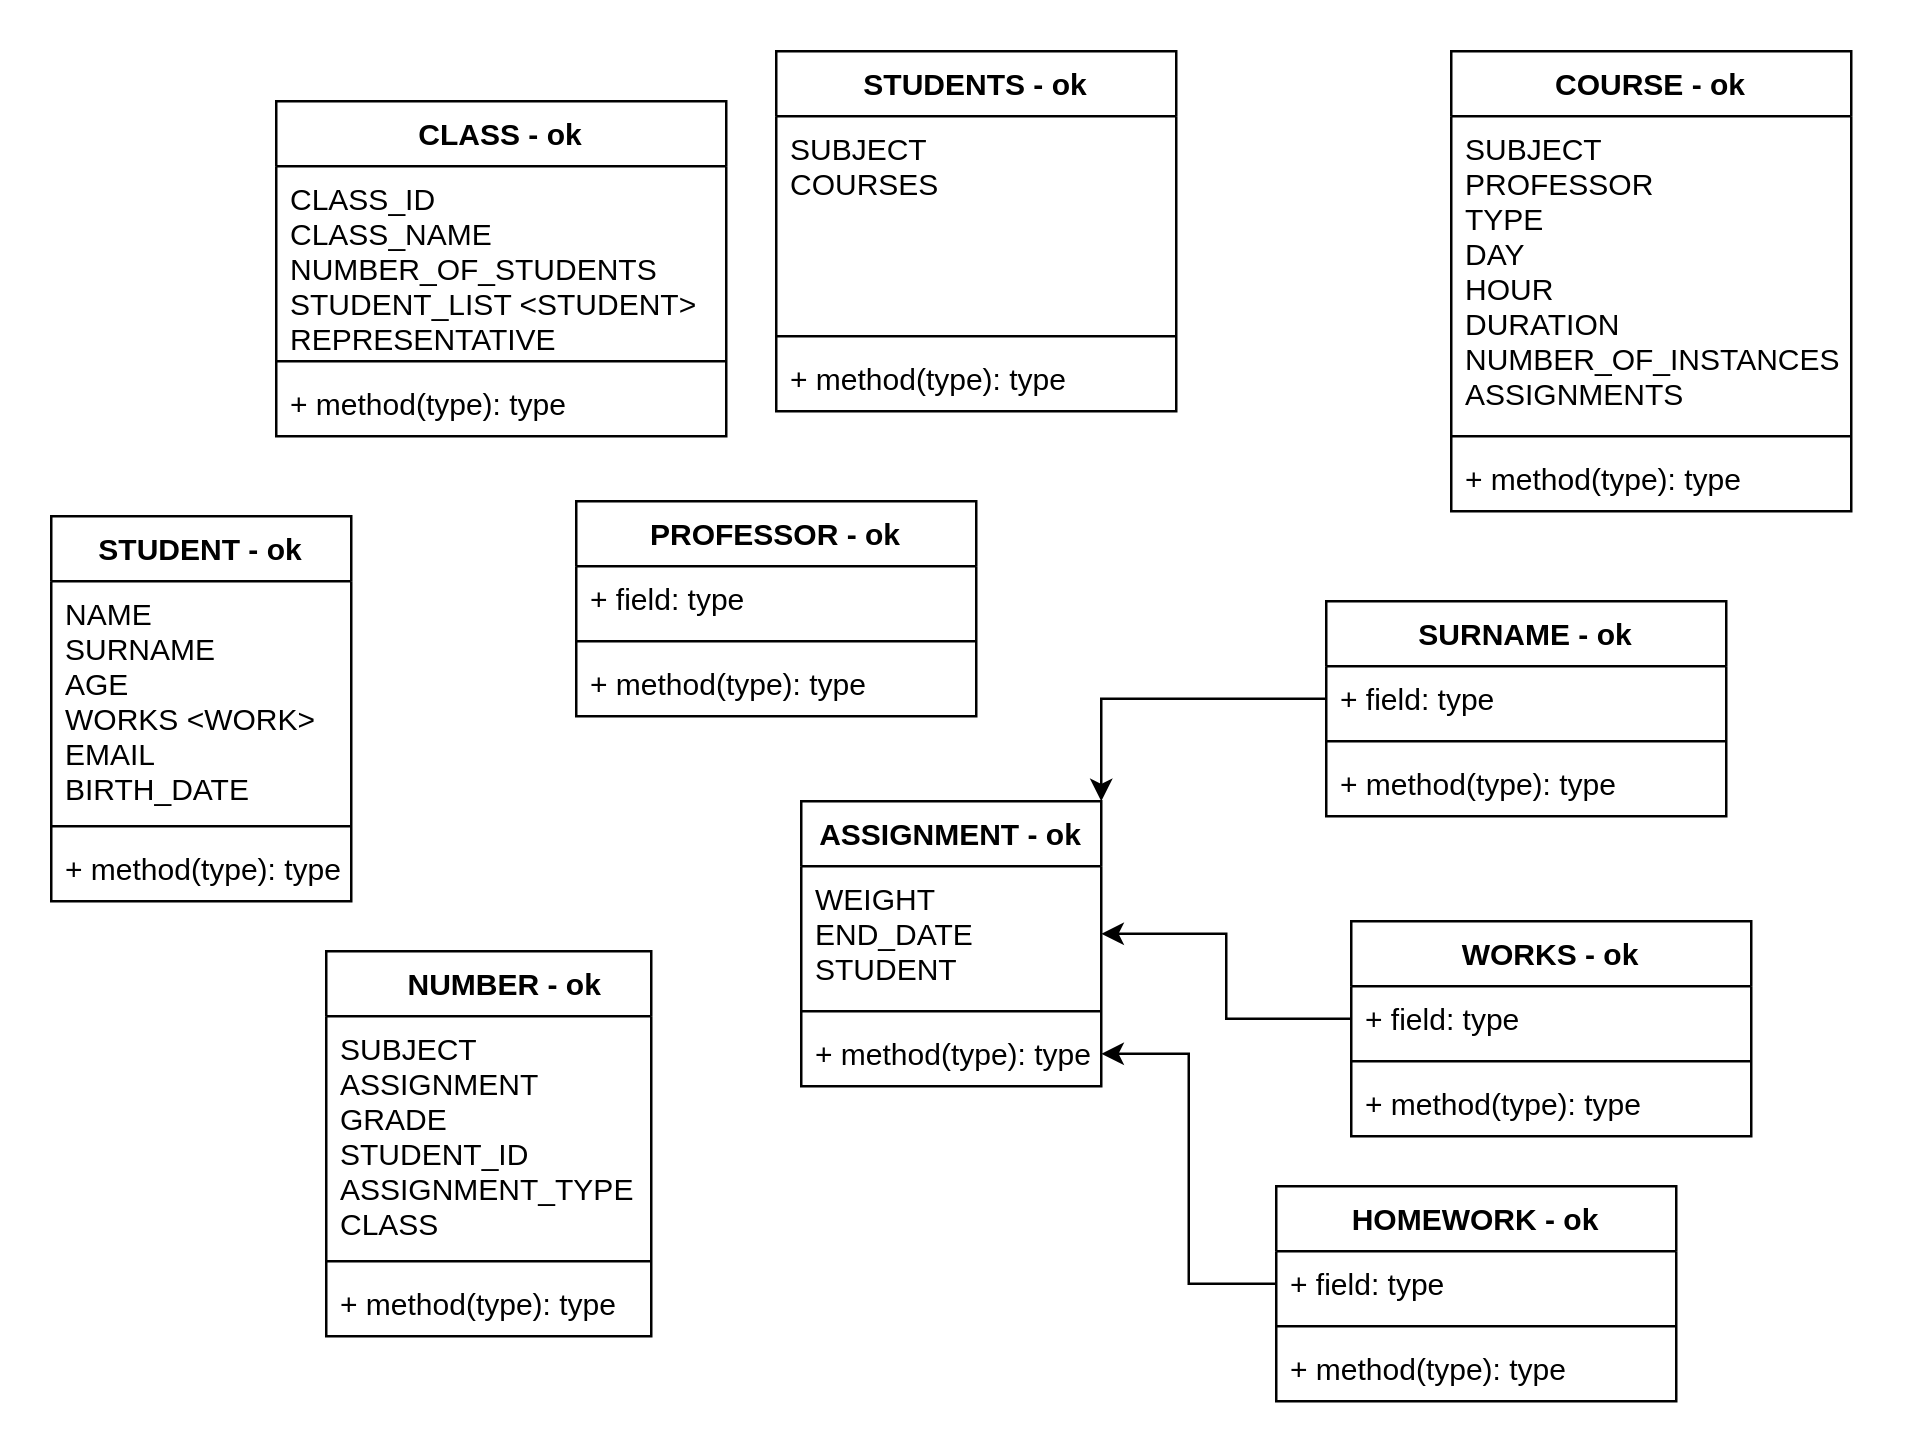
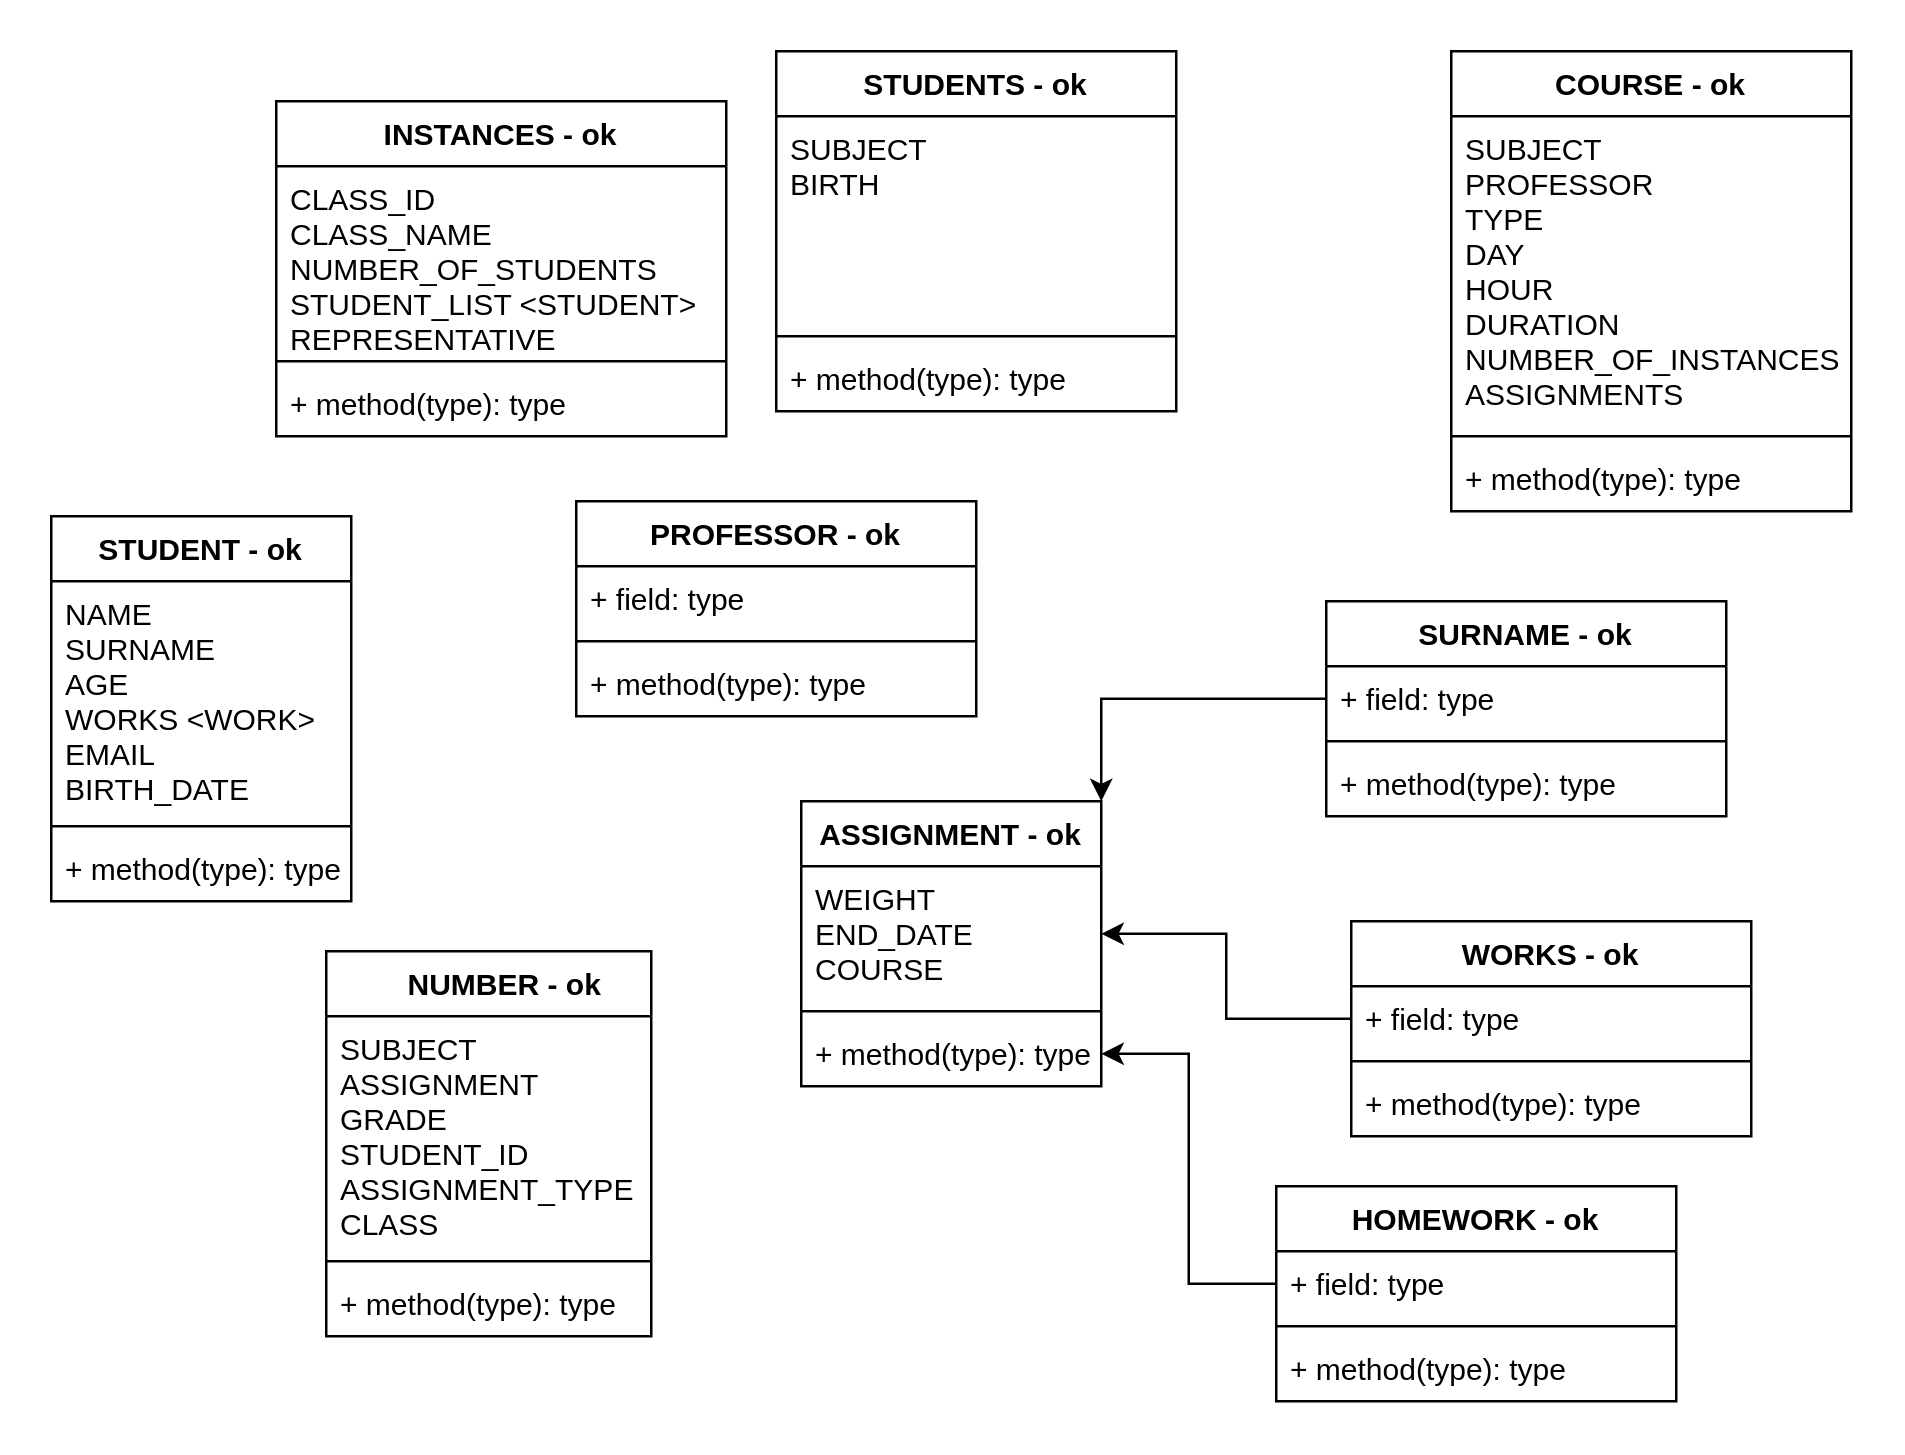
- <mxCell id="30" value="CLASS - ok" style="swimlane;fontStyle=1;align=center;verticalAlign=top;childLayout=stackLayout;horizontal=1;startSize=26;horizontalStack=0;resizeParent=1;resizeParentMax=0;resizeLast=0;collapsible=1;marginBottom=0;" vertex="1" parent="1"><mxGeometry x="110" y="40" width="180" height="134" as="geometry" /></mxCell>
+ <mxCell id="30" value="INSTANCES - ok" style="swimlane;fontStyle=1;align=center;verticalAlign=top;childLayout=stackLayout;horizontal=1;startSize=26;horizontalStack=0;resizeParent=1;resizeParentMax=0;resizeLast=0;collapsible=1;marginBottom=0;" vertex="1" parent="1"><mxGeometry x="110" y="40" width="180" height="134" as="geometry" /></mxCell>
- <mxCell id="15" value="SUBJECT&#10;COURSES" style="text;strokeColor=none;fillColor=none;align=left;verticalAlign=top;spacingLeft=4;spacingRight=4;overflow=hidden;rotatable=0;points=[[0,0.5],[1,0.5]];portConstraint=eastwest;" vertex="1" parent="14"><mxGeometry y="26" width="160" height="84" as="geometry" /></mxCell>
+ <mxCell id="15" value="SUBJECT&#10;BIRTH" style="text;strokeColor=none;fillColor=none;align=left;verticalAlign=top;spacingLeft=4;spacingRight=4;overflow=hidden;rotatable=0;points=[[0,0.5],[1,0.5]];portConstraint=eastwest;" vertex="1" parent="14"><mxGeometry y="26" width="160" height="84" as="geometry" /></mxCell>
- <mxCell id="35" value="WEIGHT&#10;END_DATE&#10;STUDENT&#10;" style="text;strokeColor=none;fillColor=none;align=left;verticalAlign=top;spacingLeft=4;spacingRight=4;overflow=hidden;rotatable=0;points=[[0,0.5],[1,0.5]];portConstraint=eastwest;" vertex="1" parent="34"><mxGeometry y="26" width="120" height="54" as="geometry" /></mxCell>
+ <mxCell id="35" value="WEIGHT&#10;END_DATE&#10;COURSE&#10;" style="text;strokeColor=none;fillColor=none;align=left;verticalAlign=top;spacingLeft=4;spacingRight=4;overflow=hidden;rotatable=0;points=[[0,0.5],[1,0.5]];portConstraint=eastwest;" vertex="1" parent="34"><mxGeometry y="26" width="120" height="54" as="geometry" /></mxCell>
